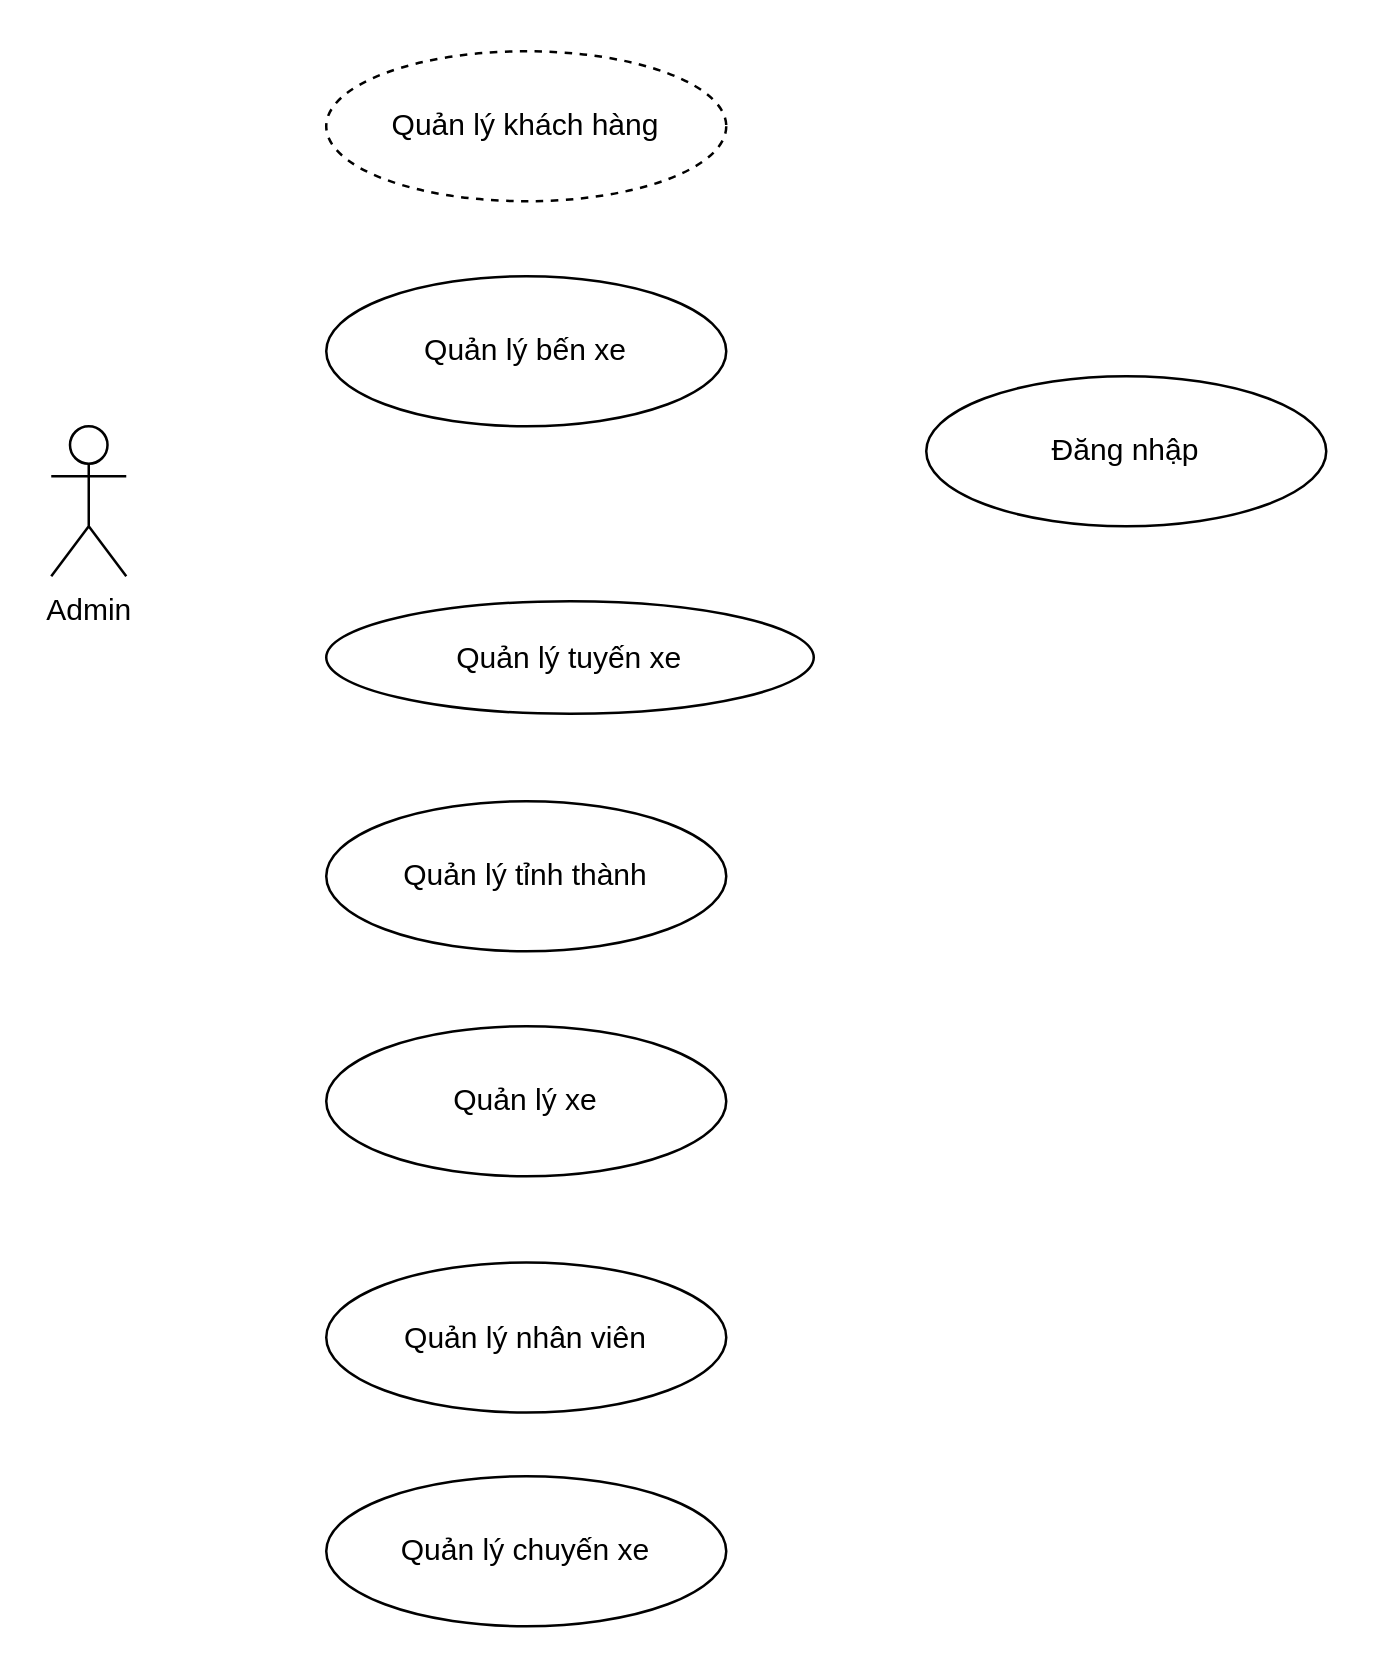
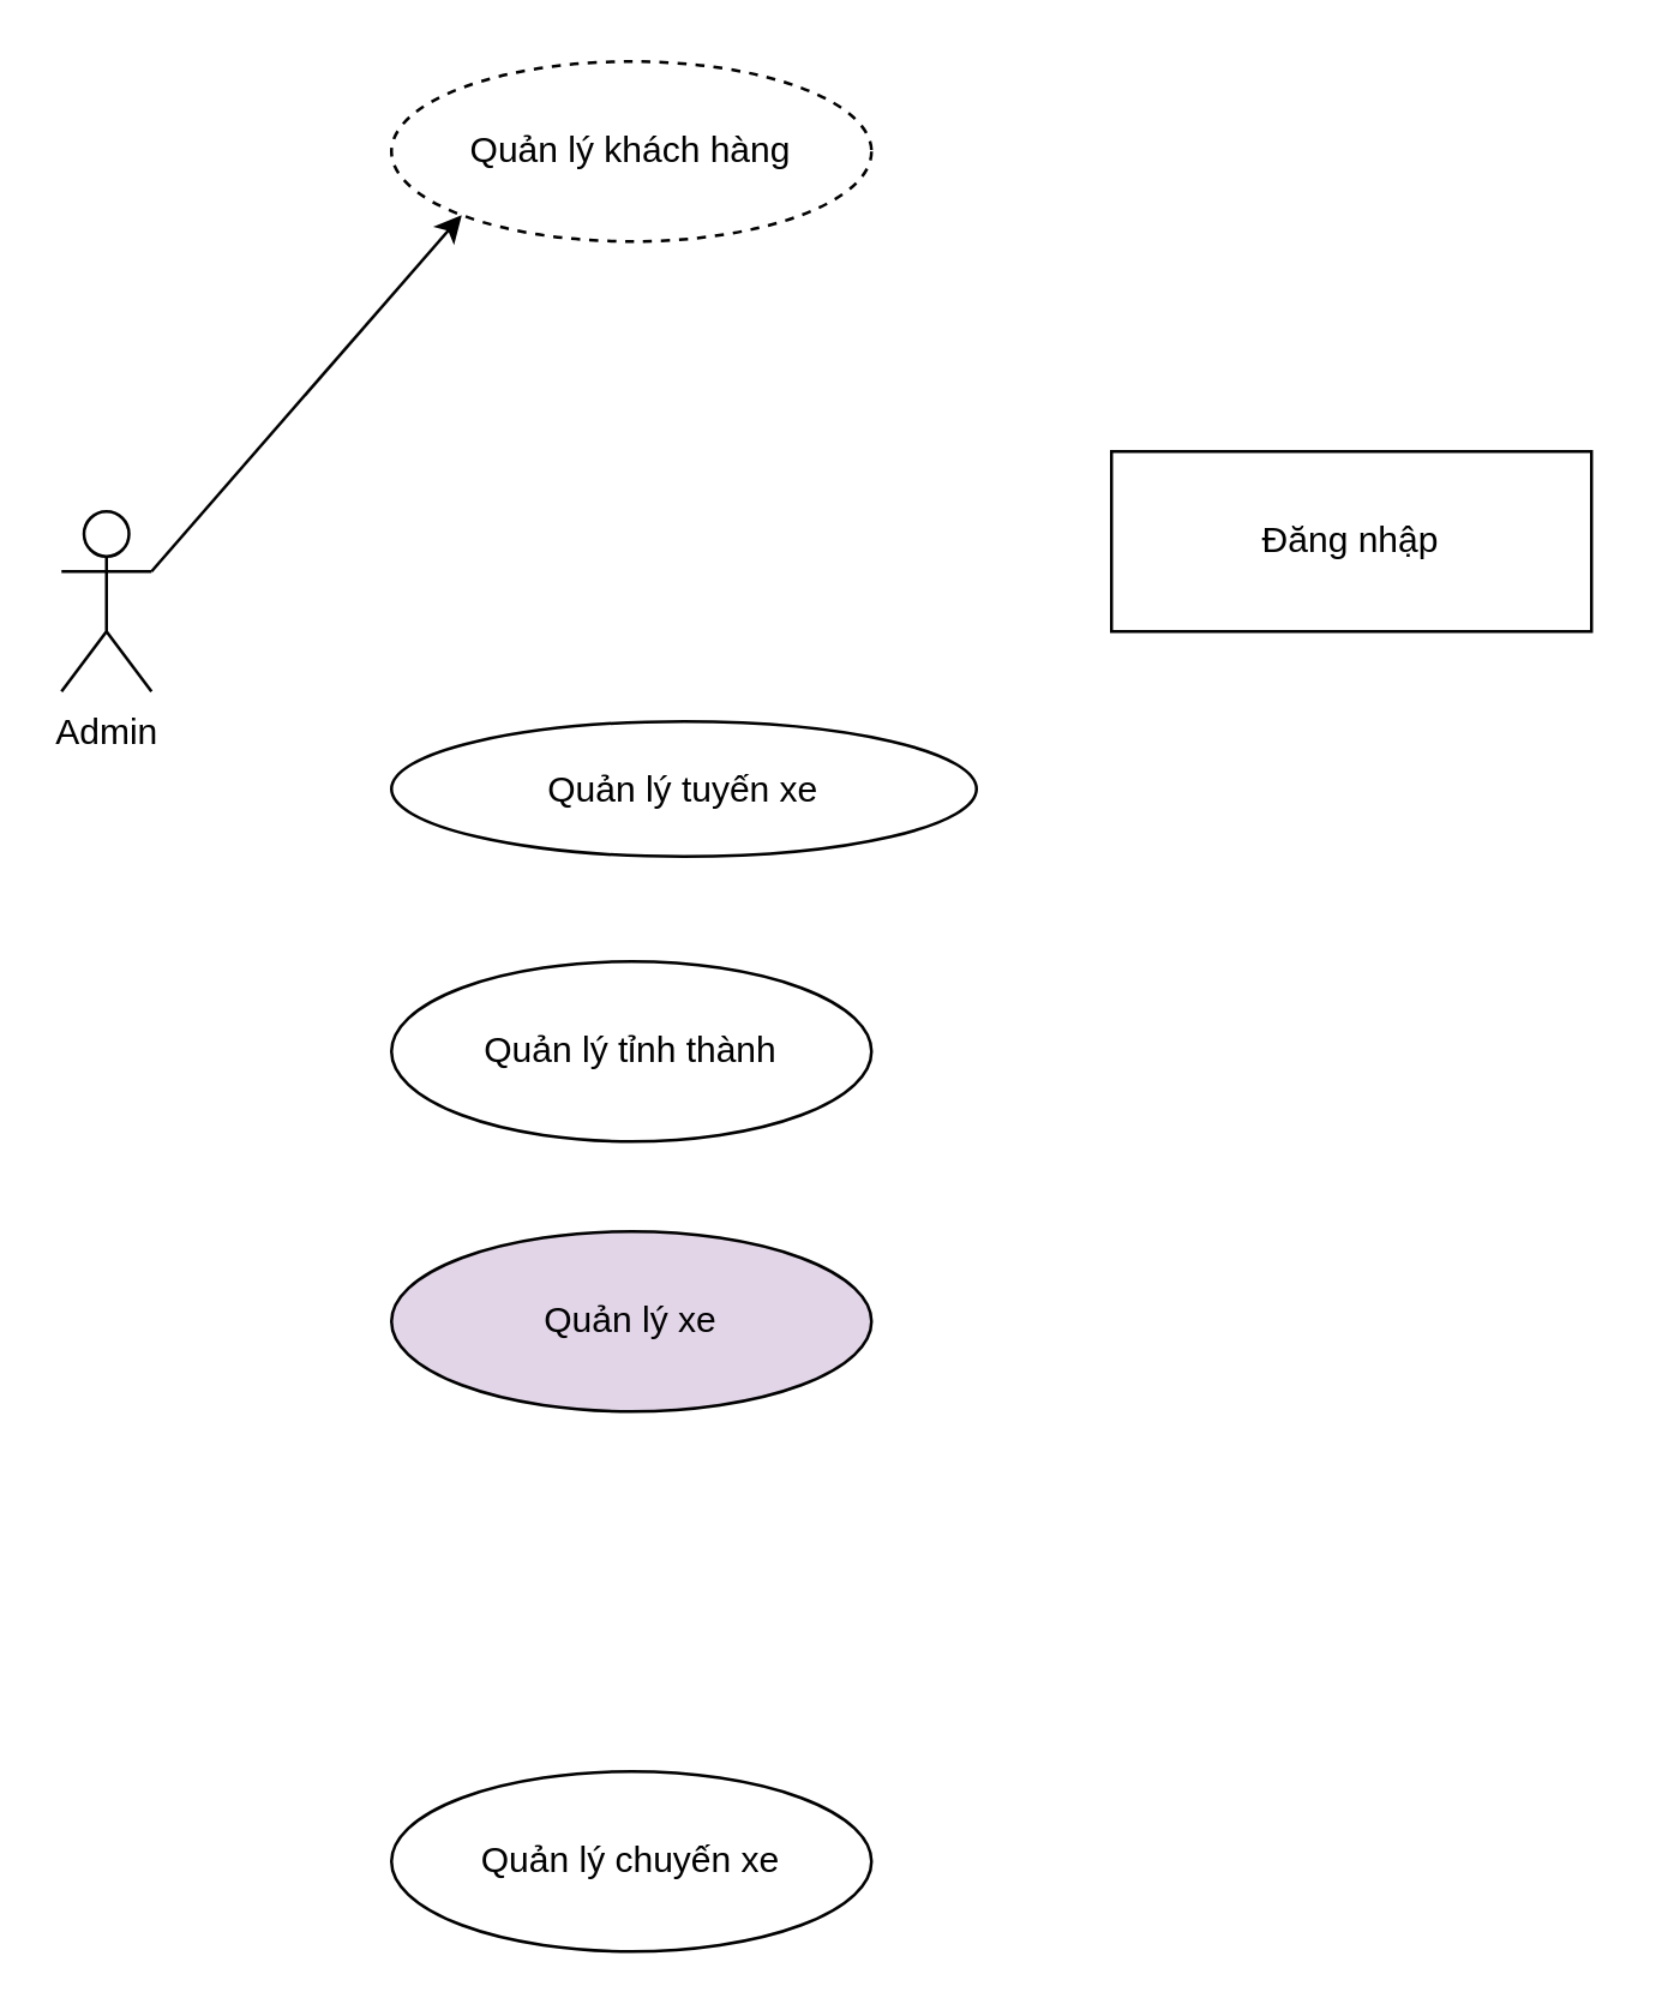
+ <mxCell id="2" style="rounded=0;orthogonalLoop=1;jettySize=auto;html=1;exitX=1;exitY=0.333;exitDx=0;exitDy=0;exitPerimeter=0;entryX=0;entryY=1;entryDx=0;entryDy=0;" edge="1" parent="1" source="3" target="11"><mxGeometry relative="1" as="geometry" /></mxCell>
- <mxCell id="5" value="Quản lý bến xe" style="ellipse;whiteSpace=wrap;html=1;" vertex="1" parent="1"><mxGeometry x="130" y="110" width="160" height="60" as="geometry" /></mxCell>
- <mxCell id="4" value="Đăng nhập" style="ellipse;whiteSpace=wrap;html=1;" vertex="1" parent="1"><mxGeometry x="370" y="150" width="160" height="60" as="geometry" /></mxCell>
+ <mxCell id="4" value="Đăng nhập" style="whiteSpace=wrap;html=1;rounded=0;" vertex="1" parent="1"><mxGeometry x="370" y="150" width="160" height="60" as="geometry" /></mxCell>
- <mxCell id="8" value="Quản lý xe" style="ellipse;whiteSpace=wrap;html=1;" vertex="1" parent="1"><mxGeometry x="130" y="410" width="160" height="60" as="geometry" /></mxCell>
+ <mxCell id="8" value="Quản lý xe" style="ellipse;whiteSpace=wrap;html=1;fillColor=#e1d5e7;" vertex="1" parent="1"><mxGeometry x="130" y="410" width="160" height="60" as="geometry" /></mxCell>
- <mxCell id="10" value="Quản lý nhân viên" style="ellipse;whiteSpace=wrap;html=1;" vertex="1" parent="1"><mxGeometry x="130" y="504.5" width="160" height="60" as="geometry" /></mxCell>
